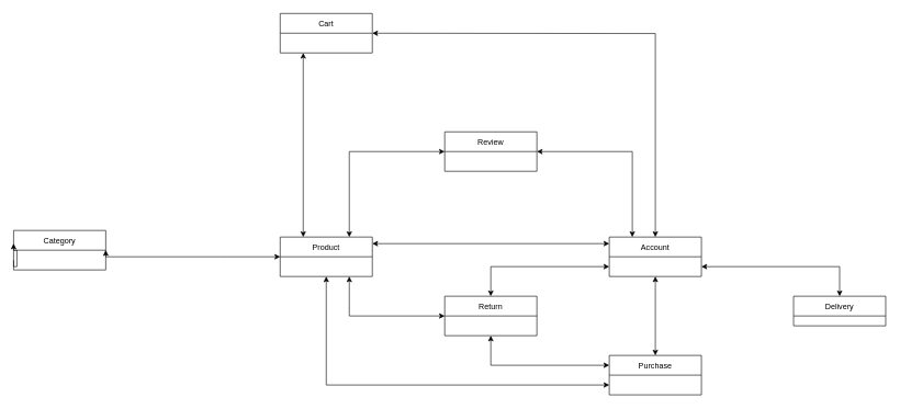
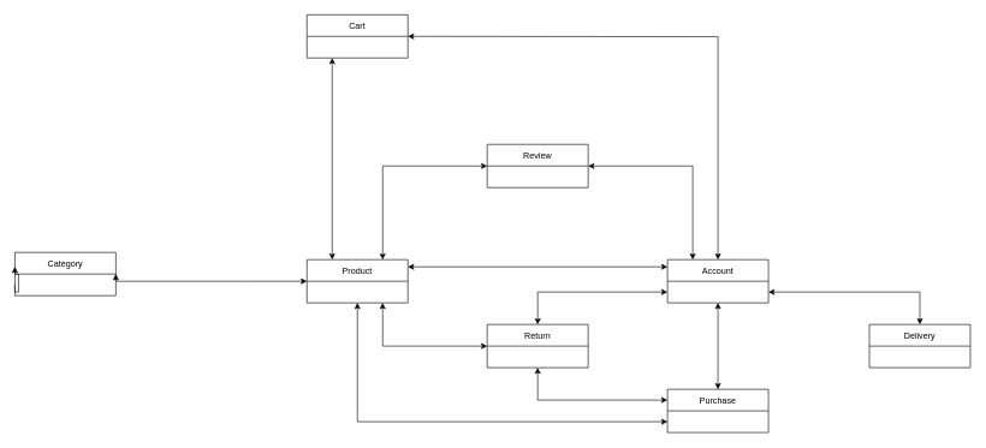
- <mxCell id="11" value="Delivery" style="swimlane;fontStyle=0;childLayout=stackLayout;horizontal=1;startSize=30;horizontalStack=0;resizeParent=1;resizeParentMax=0;resizeLast=0;collapsible=1;marginBottom=0;" parent="1" vertex="1"><mxGeometry x="1205" y="450" width="140" height="45" as="geometry" /></mxCell>
+ <mxCell id="11" value="Delivery" style="swimlane;fontStyle=0;childLayout=stackLayout;horizontal=1;startSize=30;horizontalStack=0;resizeParent=1;resizeParentMax=0;resizeLast=0;collapsible=1;marginBottom=0;" parent="1" vertex="1"><mxGeometry x="1205" y="450" width="140" height="60" as="geometry" /></mxCell>
